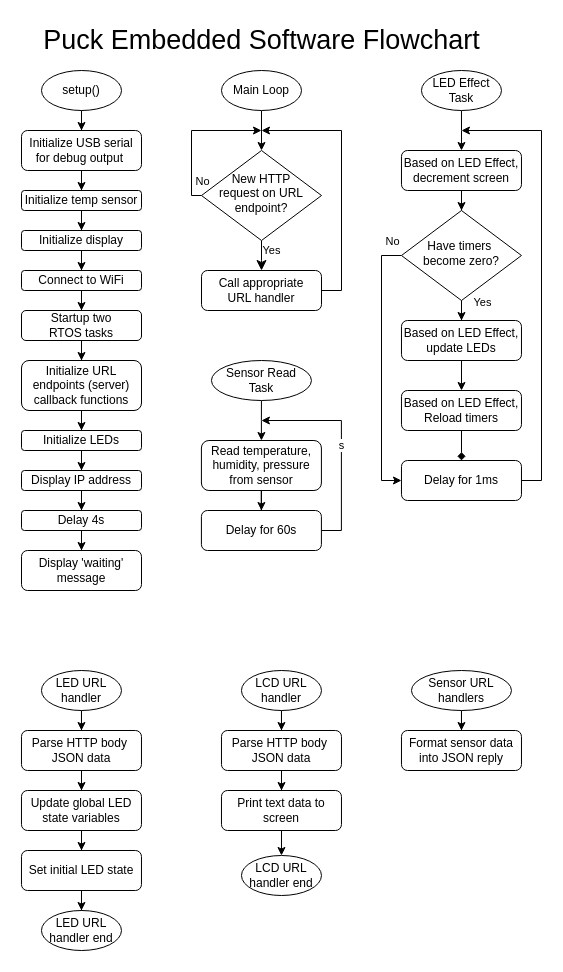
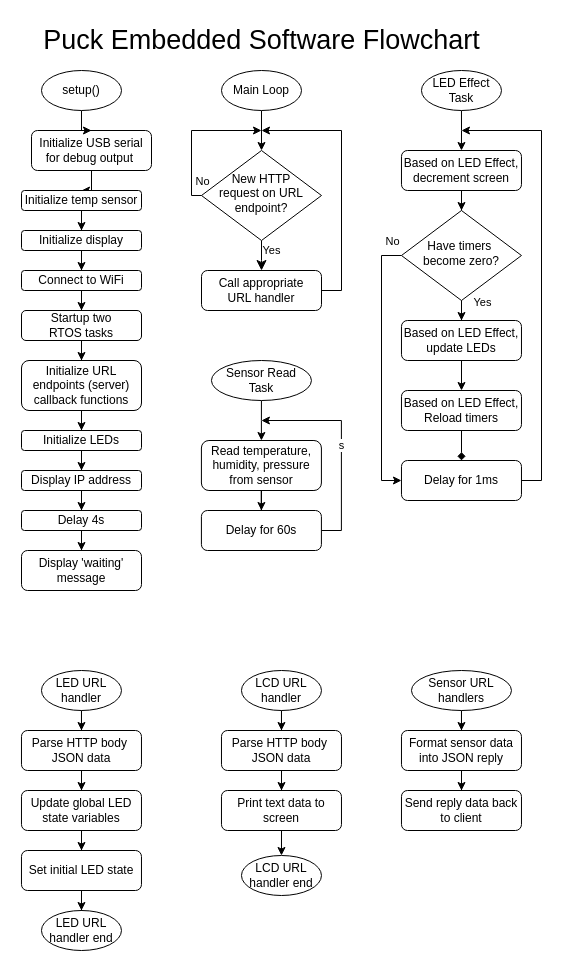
- <mxCell id="3" value="Initialize USB serial for debug output&amp;nbsp;" style="rounded=1;whiteSpace=wrap;html=1;fontSize=12;glass=0;strokeWidth=1;shadow=0;" parent="1" vertex="1"><mxGeometry x="21" y="130" width="120" height="40" as="geometry" /></mxCell>
+ <mxCell id="3" value="Initialize USB serial for debug output&amp;nbsp;" style="rounded=1;whiteSpace=wrap;html=1;fontSize=12;glass=0;strokeWidth=1;shadow=0;" parent="1" vertex="1"><mxGeometry x="31" y="130" width="120" height="40" as="geometry" /></mxCell>
+ <mxCell id="69" style="edgeStyle=orthogonalEdgeStyle;rounded=0;orthogonalLoop=1;jettySize=auto;html=1;endArrow=classic;endFill=1;" edge="1" parent="1" source="70" target="71"><mxGeometry relative="1" as="geometry" /></mxCell>
+ <mxCell id="71" value="Send reply data back&lt;br&gt;to client" style="rounded=1;whiteSpace=wrap;html=1;fontSize=12;glass=0;strokeWidth=1;shadow=0;" vertex="1" parent="1"><mxGeometry x="400.97" y="790" width="120" height="40" as="geometry" /></mxCell>
